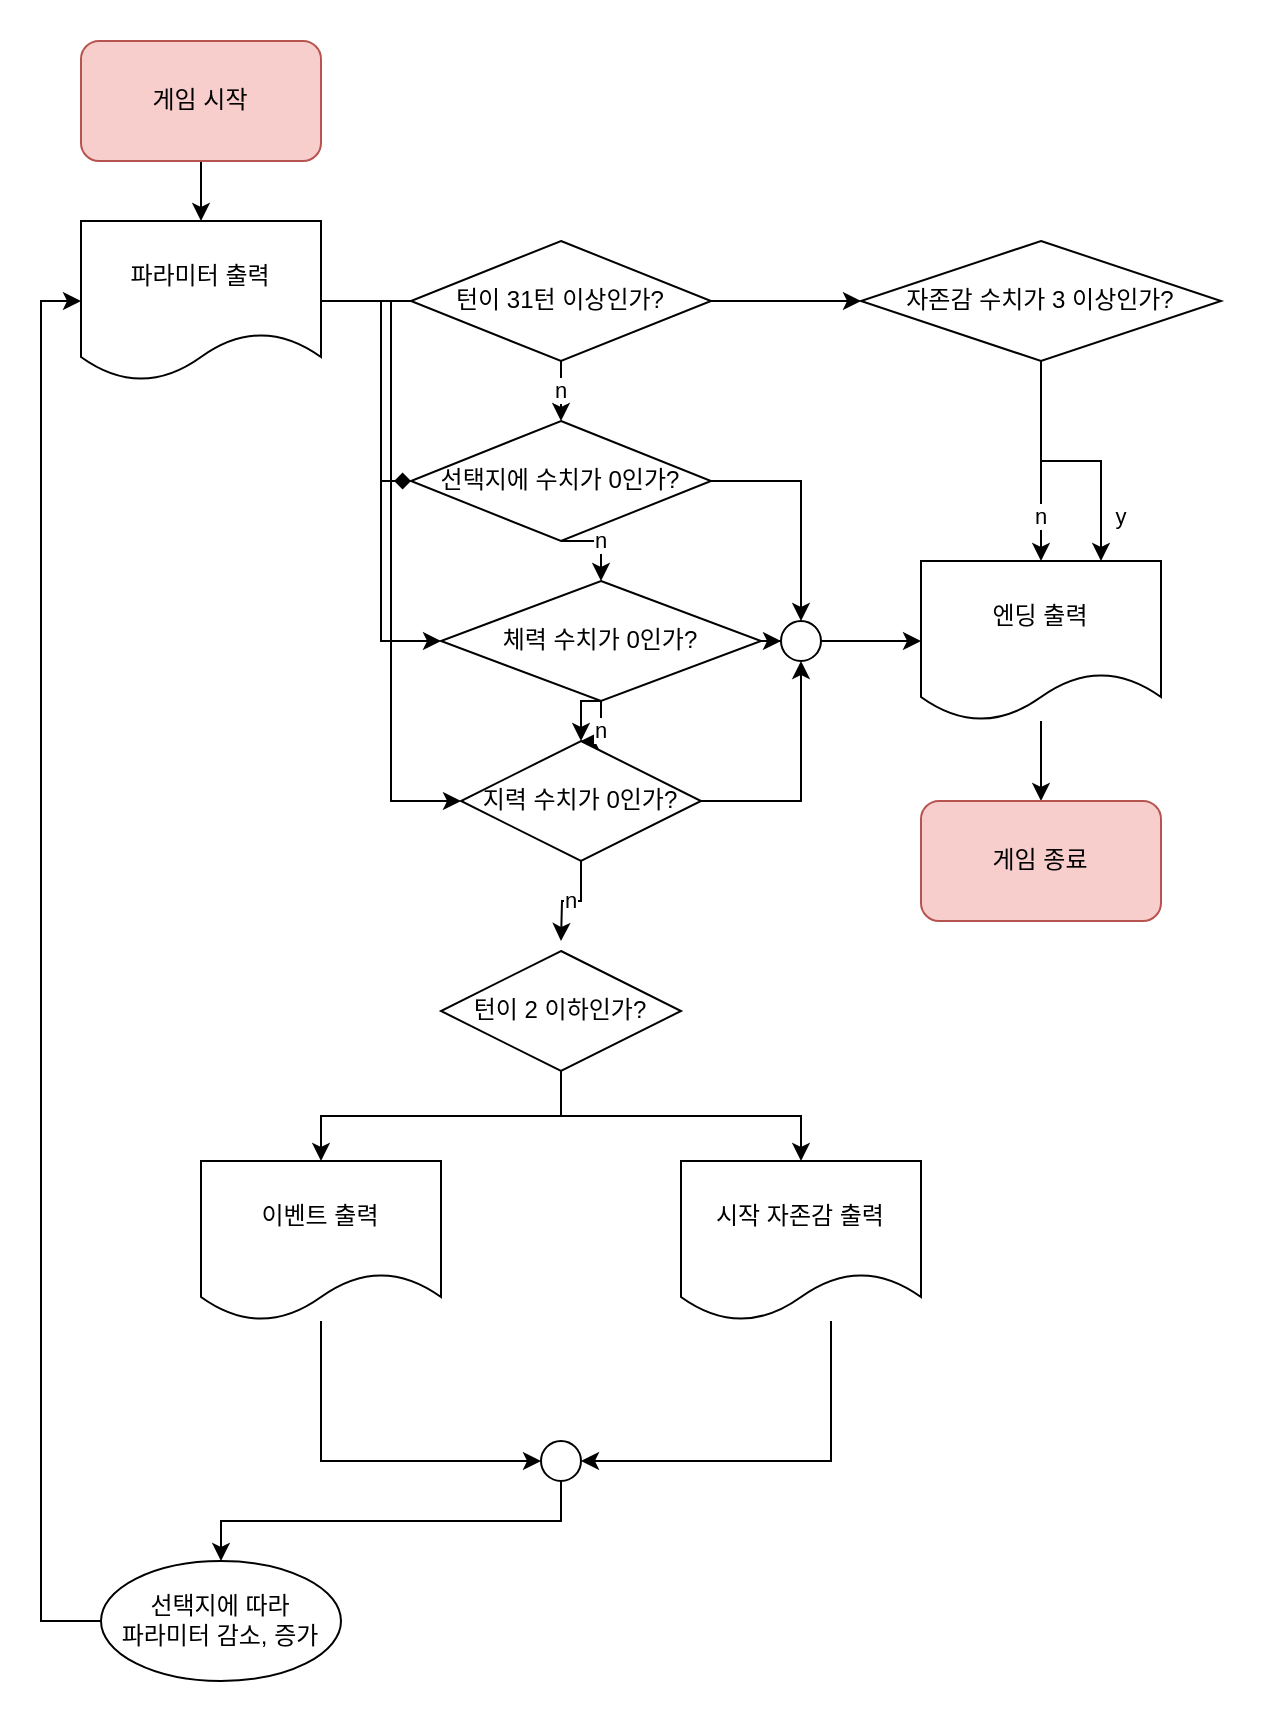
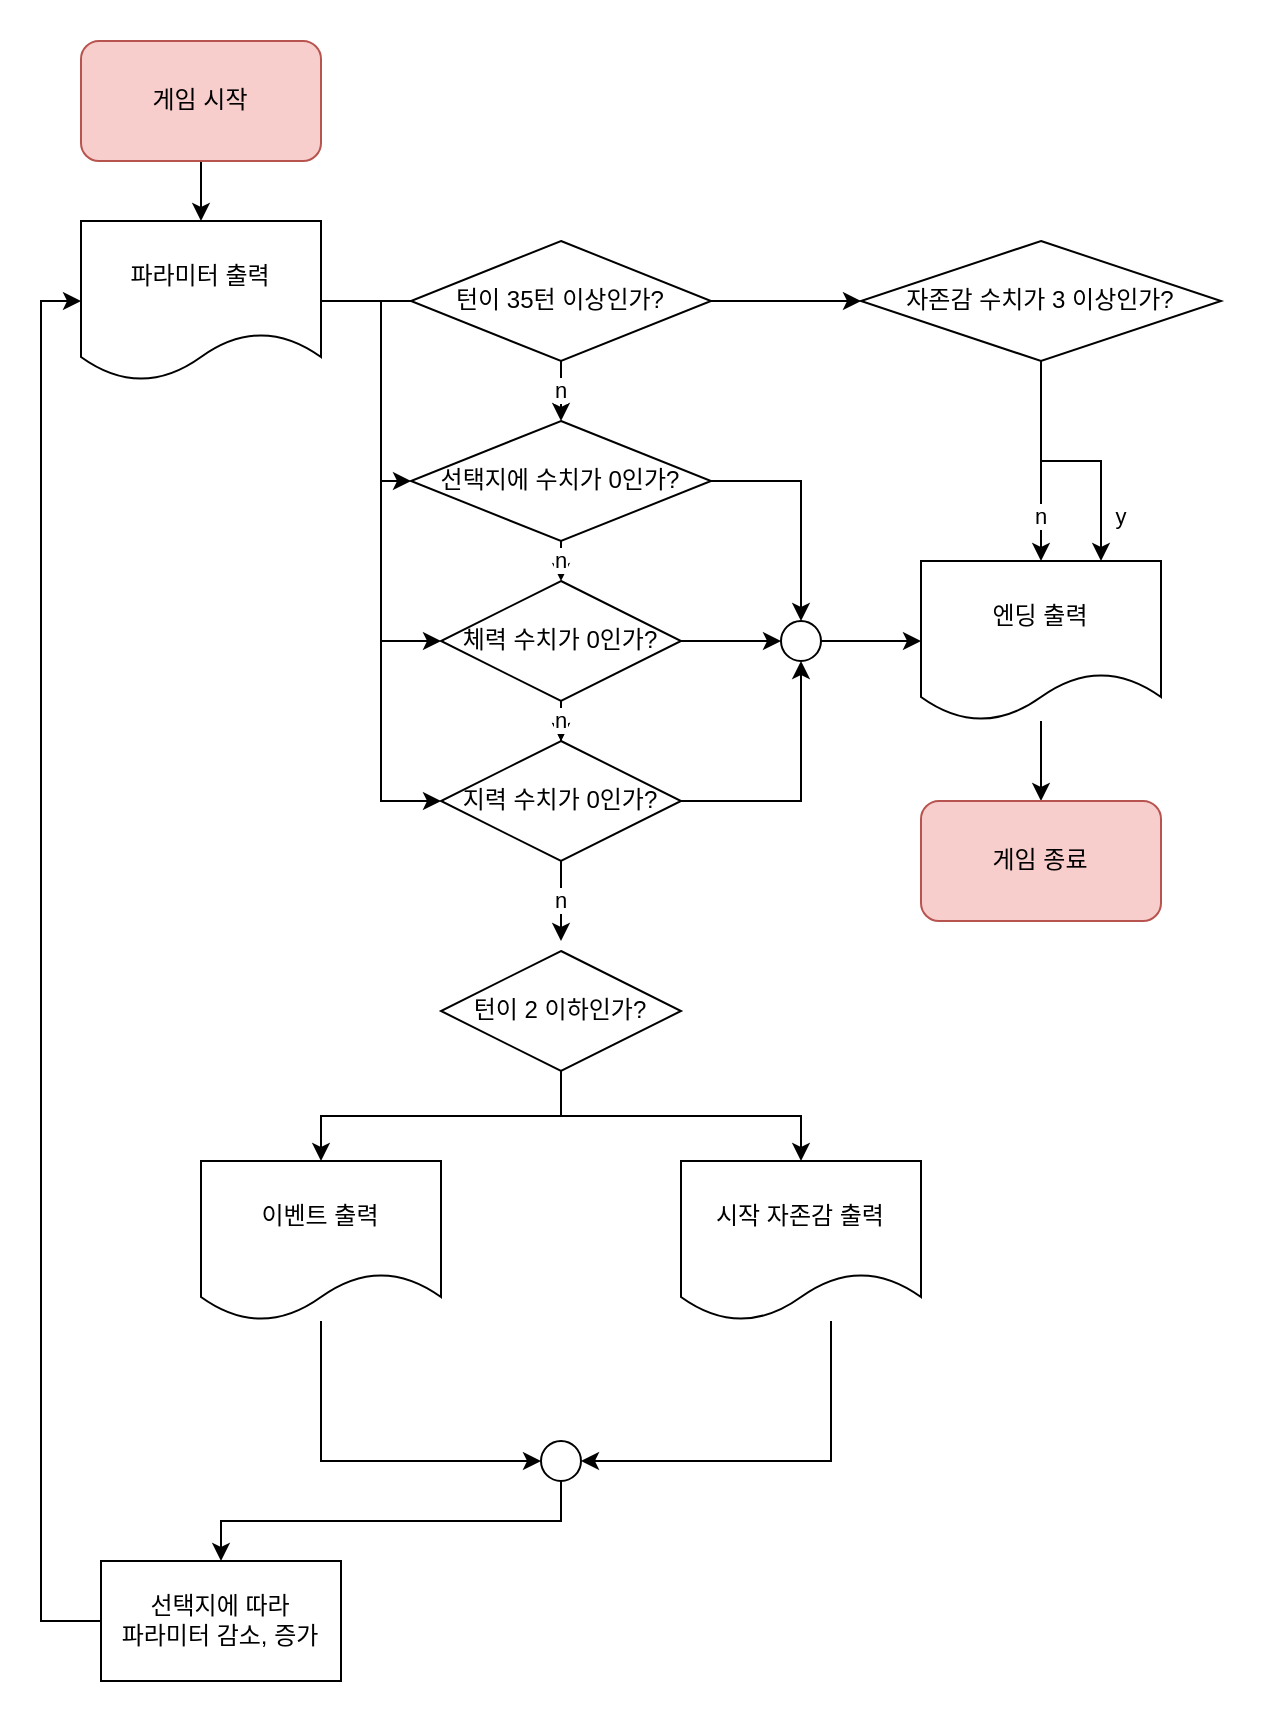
- <mxCell id="15" value="턴이 31턴 이상인가?" style="rhombus;whiteSpace=wrap;html=1;" vertex="1" parent="1"><mxGeometry x="205" y="120" width="150" height="60" as="geometry" /></mxCell>
+ <mxCell id="15" value="턴이 35턴 이상인가?" style="rhombus;whiteSpace=wrap;html=1;" vertex="1" parent="1"><mxGeometry x="205" y="120" width="150" height="60" as="geometry" /></mxCell>
- <mxCell id="7" style="edgeStyle=orthogonalEdgeStyle;rounded=0;orthogonalLoop=1;jettySize=auto;html=1;exitX=1;exitY=0.5;exitDx=0;exitDy=0;entryX=0;entryY=0.5;entryDx=0;entryDy=0;endArrow=diamond;" edge="1" parent="1" source="8" target="21"><mxGeometry relative="1" as="geometry"><Array as="points"><mxPoint x="190" y="150" /><mxPoint x="190" y="240" /></Array></mxGeometry></mxCell>
+ <mxCell id="7" style="edgeStyle=orthogonalEdgeStyle;rounded=0;orthogonalLoop=1;jettySize=auto;html=1;exitX=1;exitY=0.5;exitDx=0;exitDy=0;entryX=0;entryY=0.5;entryDx=0;entryDy=0;" edge="1" parent="1" source="8" target="21"><mxGeometry relative="1" as="geometry"><Array as="points"><mxPoint x="190" y="150" /><mxPoint x="190" y="240" /></Array></mxGeometry></mxCell>
- <mxCell id="12" value="체력 수치가 0인가?" style="rhombus;whiteSpace=wrap;html=1;" vertex="1" parent="1"><mxGeometry x="220" y="290" width="160" height="60" as="geometry" /></mxCell>
+ <mxCell id="12" value="체력 수치가 0인가?" style="rhombus;whiteSpace=wrap;html=1;" vertex="1" parent="1"><mxGeometry x="220" y="290" width="120" height="60" as="geometry" /></mxCell>
- <mxCell id="24" value="지력 수치가 0인가?" style="rhombus;whiteSpace=wrap;html=1;" vertex="1" parent="1"><mxGeometry x="230" y="370" width="120" height="60" as="geometry" /></mxCell>
+ <mxCell id="24" value="지력 수치가 0인가?" style="rhombus;whiteSpace=wrap;html=1;" vertex="1" parent="1"><mxGeometry x="220" y="370" width="120" height="60" as="geometry" /></mxCell>
- <mxCell id="40" value="선택지에 따라&lt;br&gt;파라미터 감소, 증가" style="ellipse;whiteSpace=wrap;html=1;" vertex="1" parent="1"><mxGeometry x="50" y="780" width="120" height="60" as="geometry" /></mxCell>
+ <mxCell id="40" value="선택지에 따라&lt;br&gt;파라미터 감소, 증가" style="rounded=0;whiteSpace=wrap;html=1;" vertex="1" parent="1"><mxGeometry x="50" y="780" width="120" height="60" as="geometry" /></mxCell>
